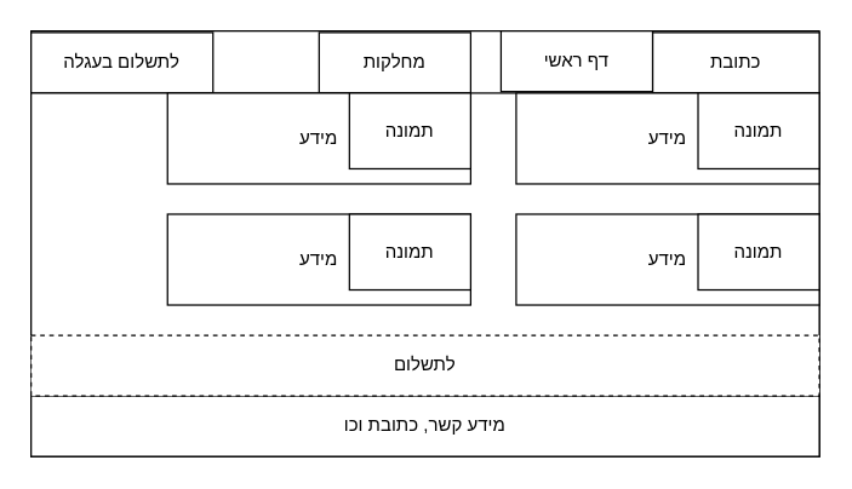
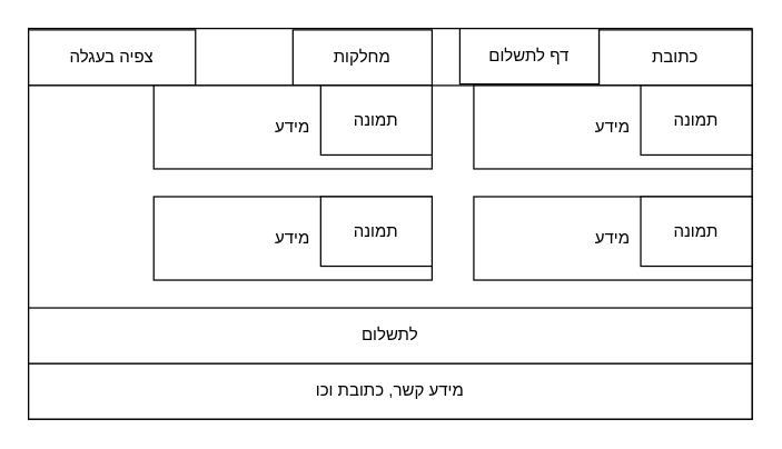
- <mxCell id="7" value="דף ראשי" style="rounded=0;whiteSpace=wrap;html=1;" vertex="1" parent="1"><mxGeometry x="330" y="20" width="100" height="40" as="geometry" /></mxCell>
+ <mxCell id="7" value="דף לתשלום" style="rounded=0;whiteSpace=wrap;html=1;" vertex="1" parent="1"><mxGeometry x="330" y="20" width="100" height="40" as="geometry" /></mxCell>
- <mxCell id="4" value="לתשלום בעגלה" style="rounded=0;whiteSpace=wrap;html=1;" vertex="1" parent="1"><mxGeometry x="20" y="21" width="120" height="40" as="geometry" /></mxCell>
+ <mxCell id="4" value="צפיה בעגלה" style="rounded=0;whiteSpace=wrap;html=1;" vertex="1" parent="1"><mxGeometry x="20" y="21" width="120" height="40" as="geometry" /></mxCell>
- <mxCell id="11" value="לתשלום" style="rounded=0;whiteSpace=wrap;html=1;dashed=1;" vertex="1" parent="1"><mxGeometry x="20" y="221" width="520" height="40" as="geometry" /></mxCell>
+ <mxCell id="11" value="לתשלום" style="rounded=0;whiteSpace=wrap;html=1;" vertex="1" parent="1"><mxGeometry x="20" y="221" width="520" height="40" as="geometry" /></mxCell>
